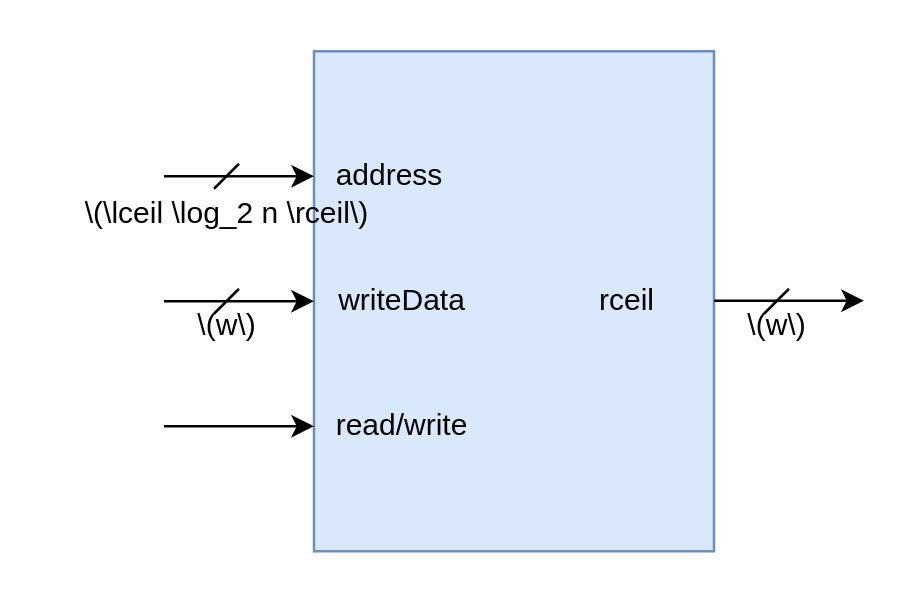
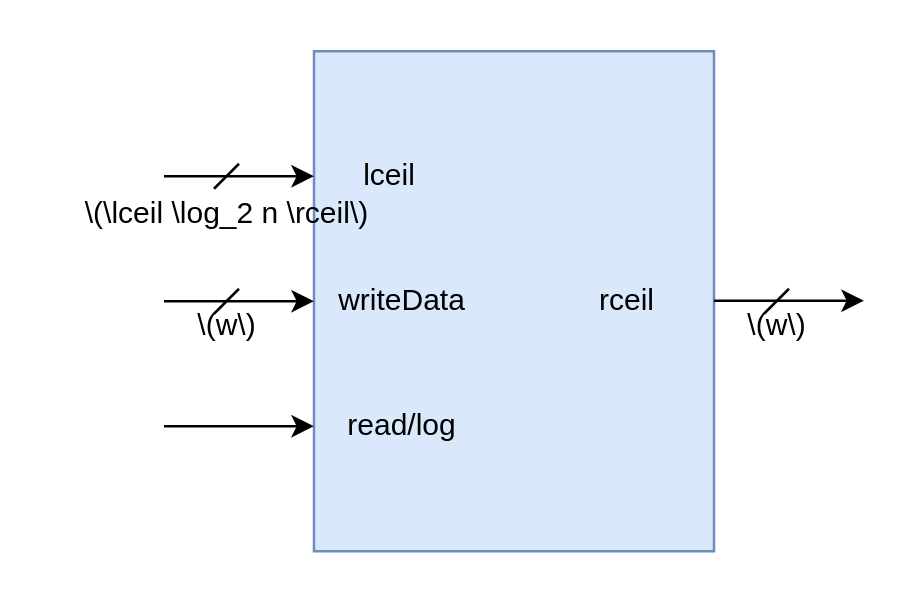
- <mxCell id="4" value="address" style="text;html=1;align=center;verticalAlign=middle;resizable=0;points=[];autosize=1;strokeColor=none;fillColor=none;" vertex="1" parent="1"><mxGeometry x="120" y="55" width="70" height="30" as="geometry" /></mxCell>
+ <mxCell id="4" value="lceil" style="text;html=1;align=center;verticalAlign=middle;resizable=0;points=[];autosize=1;strokeColor=none;fillColor=none;" vertex="1" parent="1"><mxGeometry x="120" y="55" width="70" height="30" as="geometry" /></mxCell>
- <mxCell id="8" value="read/write" style="text;html=1;align=center;verticalAlign=middle;resizable=0;points=[];autosize=1;strokeColor=none;fillColor=none;" vertex="1" parent="1"><mxGeometry x="120" y="155" width="80" height="30" as="geometry" /></mxCell>
+ <mxCell id="8" value="read/log" style="text;html=1;align=center;verticalAlign=middle;resizable=0;points=[];autosize=1;strokeColor=none;fillColor=none;" vertex="1" parent="1"><mxGeometry x="120" y="155" width="80" height="30" as="geometry" /></mxCell>
